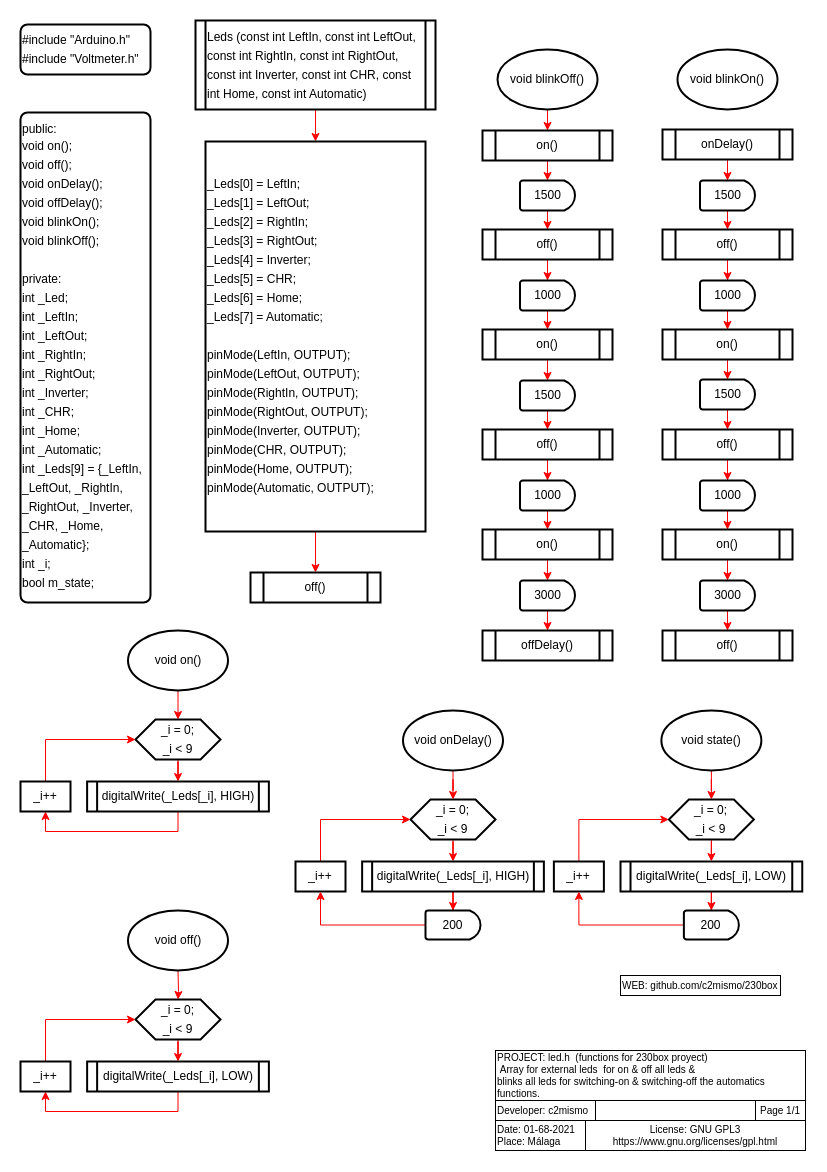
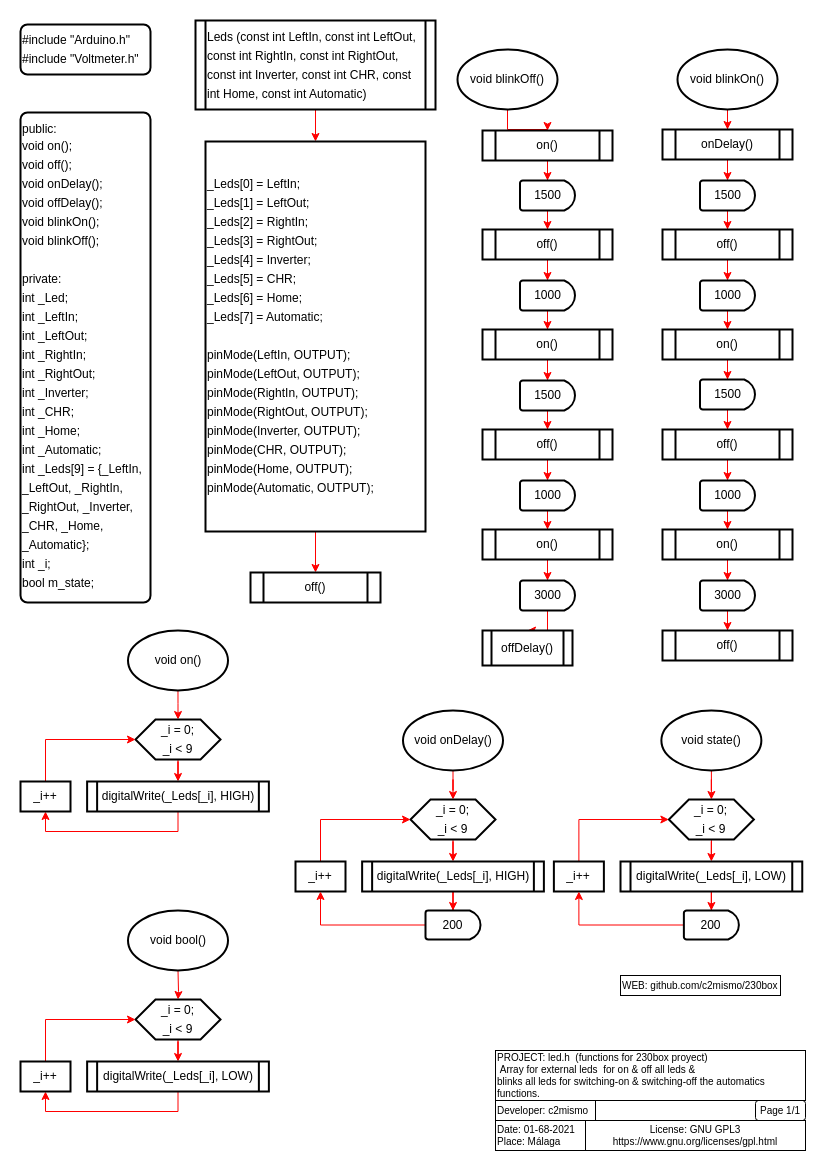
- <mxCell id="81" value="void blinkOff()" style="strokeWidth=2;html=1;shape=mxgraph.flowchart.start_1;whiteSpace=wrap;rounded=0;fontColor=#000000;strokeColor=#000000;fillColor=#FFFFFF;arcSize=14;" vertex="1" parent="1"><mxGeometry x="497" y="49" width="100" height="60" as="geometry" /></mxCell>
+ <mxCell id="81" value="void blinkOff()" style="strokeWidth=2;html=1;shape=mxgraph.flowchart.start_1;whiteSpace=wrap;rounded=0;fontColor=#000000;strokeColor=#000000;fillColor=#FFFFFF;arcSize=14;" vertex="1" parent="1"><mxGeometry x="457" y="49" width="100" height="60" as="geometry" /></mxCell>
+ <mxCell id="31" style="edgeStyle=orthogonalEdgeStyle;rounded=0;orthogonalLoop=1;jettySize=auto;html=1;strokeColor=#FF0000;exitX=0.5;exitY=1;exitDx=0;exitDy=0;exitPerimeter=0;" parent="1" source="82" target="33" edge="1"><mxGeometry relative="1" as="geometry"><mxPoint x="727.034" y="110" as="sourcePoint" /></mxGeometry></mxCell>
- <mxCell id="30" value="offDelay()" style="shape=process;whiteSpace=wrap;html=1;backgroundOutline=1;rounded=0;fontColor=#000000;align=center;strokeColor=#000000;strokeWidth=2;fillColor=#FFFFFF;arcSize=14;" parent="1" vertex="1"><mxGeometry x="482" y="630" width="130" height="30" as="geometry" /></mxCell>
+ <mxCell id="30" value="offDelay()" style="shape=process;whiteSpace=wrap;html=1;backgroundOutline=1;rounded=0;fontColor=#000000;align=center;strokeColor=#000000;strokeWidth=2;fillColor=#FFFFFF;arcSize=14;" parent="1" vertex="1"><mxGeometry x="482" y="630" width="90" height="35" as="geometry" /></mxCell>
- <mxCell id="84" value="void off()" style="strokeWidth=2;html=1;shape=mxgraph.flowchart.start_1;whiteSpace=wrap;rounded=0;fontColor=#000000;strokeColor=#000000;fillColor=#FFFFFF;arcSize=14;" vertex="1" parent="1"><mxGeometry x="127.5" y="910" width="100" height="60" as="geometry" /></mxCell>
+ <mxCell id="84" value="void bool()" style="strokeWidth=2;html=1;shape=mxgraph.flowchart.start_1;whiteSpace=wrap;rounded=0;fontColor=#000000;strokeColor=#000000;fillColor=#FFFFFF;arcSize=14;" vertex="1" parent="1"><mxGeometry x="127.5" y="910" width="100" height="60" as="geometry" /></mxCell>
- <mxCell id="96" value="Page 1/1" style="rounded=0;whiteSpace=wrap;html=1;labelBackgroundColor=#FFFFFF;strokeColor=#000000;fillColor=none;fontSize=10;fontColor=#000000;align=center;" vertex="1" parent="1"><mxGeometry x="755" y="1100" width="50" height="20" as="geometry" /></mxCell>
+ <mxCell id="96" value="Page 1/1" style="whiteSpace=wrap;html=1;labelBackgroundColor=#FFFFFF;strokeColor=#000000;fillColor=none;fontSize=10;fontColor=#000000;align=center;rounded=1;" vertex="1" parent="1"><mxGeometry x="755" y="1100" width="50" height="20" as="geometry" /></mxCell>
